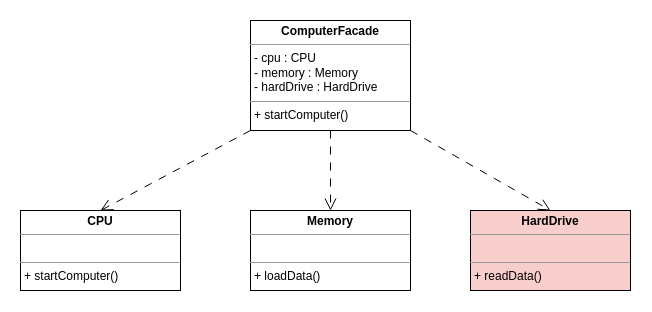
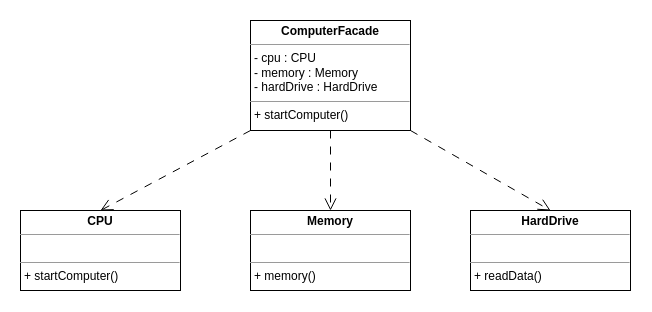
- <mxCell id="3" value="&lt;p style=&quot;margin:0px;margin-top:4px;text-align:center;&quot;&gt;&lt;b&gt;Memory&lt;/b&gt;&lt;/p&gt;&lt;hr size=&quot;1&quot;&gt;&lt;p style=&quot;margin:0px;margin-left:4px;&quot;&gt;&lt;br&gt;&lt;/p&gt;&lt;hr size=&quot;1&quot;&gt;&lt;p style=&quot;margin:0px;margin-left:4px;&quot;&gt;+ loadData()&lt;/p&gt;" style="verticalAlign=top;align=left;overflow=fill;fontSize=12;fontFamily=Helvetica;html=1;whiteSpace=wrap;" vertex="1" parent="1"><mxGeometry x="250" y="210" width="160" height="80" as="geometry" /></mxCell>
+ <mxCell id="3" value="&lt;p style=&quot;margin:0px;margin-top:4px;text-align:center;&quot;&gt;&lt;b&gt;Memory&lt;/b&gt;&lt;/p&gt;&lt;hr size=&quot;1&quot;&gt;&lt;p style=&quot;margin:0px;margin-left:4px;&quot;&gt;&lt;br&gt;&lt;/p&gt;&lt;hr size=&quot;1&quot;&gt;&lt;p style=&quot;margin:0px;margin-left:4px;&quot;&gt;+ memory()&lt;/p&gt;" style="verticalAlign=top;align=left;overflow=fill;fontSize=12;fontFamily=Helvetica;html=1;whiteSpace=wrap;" vertex="1" parent="1"><mxGeometry x="250" y="210" width="160" height="80" as="geometry" /></mxCell>
- <mxCell id="4" value="&lt;p style=&quot;margin:0px;margin-top:4px;text-align:center;&quot;&gt;&lt;b&gt;HardDrive&lt;/b&gt;&lt;/p&gt;&lt;hr size=&quot;1&quot;&gt;&lt;p style=&quot;margin:0px;margin-left:4px;&quot;&gt;&lt;br&gt;&lt;/p&gt;&lt;hr size=&quot;1&quot;&gt;&lt;p style=&quot;margin:0px;margin-left:4px;&quot;&gt;+ readData()&lt;/p&gt;" style="verticalAlign=top;align=left;overflow=fill;fontSize=12;fontFamily=Helvetica;html=1;whiteSpace=wrap;fillColor=#f8cecc;" vertex="1" parent="1"><mxGeometry x="470" y="210" width="160" height="80" as="geometry" /></mxCell>
+ <mxCell id="4" value="&lt;p style=&quot;margin:0px;margin-top:4px;text-align:center;&quot;&gt;&lt;b&gt;HardDrive&lt;/b&gt;&lt;/p&gt;&lt;hr size=&quot;1&quot;&gt;&lt;p style=&quot;margin:0px;margin-left:4px;&quot;&gt;&lt;br&gt;&lt;/p&gt;&lt;hr size=&quot;1&quot;&gt;&lt;p style=&quot;margin:0px;margin-left:4px;&quot;&gt;+ readData()&lt;/p&gt;" style="verticalAlign=top;align=left;overflow=fill;fontSize=12;fontFamily=Helvetica;html=1;whiteSpace=wrap;" vertex="1" parent="1"><mxGeometry x="470" y="210" width="160" height="80" as="geometry" /></mxCell>
